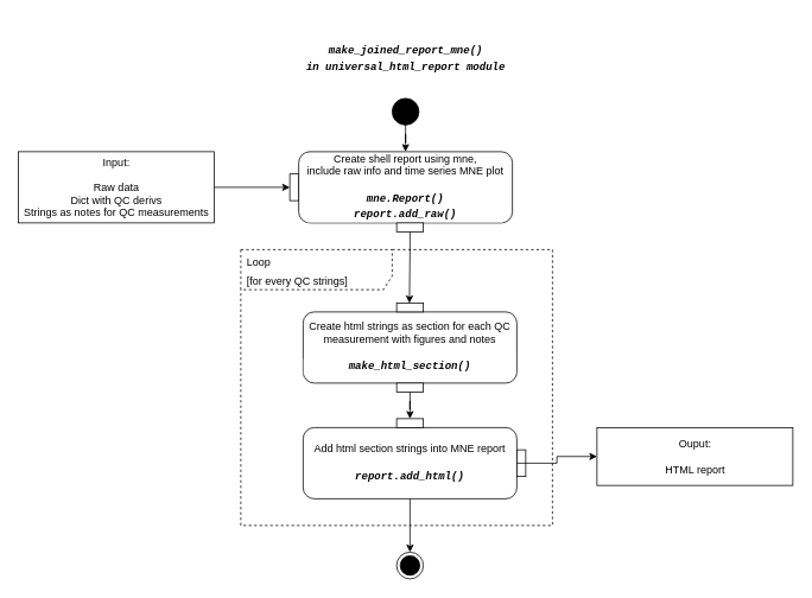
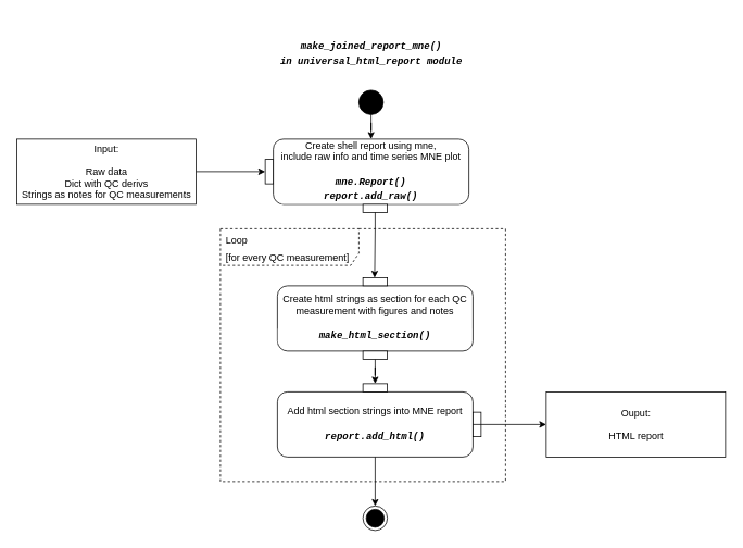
- <mxCell id="23" value="&lt;font style=&quot;font-size: 12px;&quot;&gt;Loop&lt;br&gt;[for every QC strings]&lt;/font&gt;" style="shape=umlFrame;whiteSpace=wrap;html=1;width=170;height=45;boundedLbl=1;verticalAlign=middle;align=left;spacingLeft=5;fontSize=18;fontColor=#000000;dashed=1;" parent="1" vertex="1"><mxGeometry x="270" y="280" width="350" height="310" as="geometry" /></mxCell>
+ <mxCell id="23" value="&lt;font style=&quot;font-size: 12px;&quot;&gt;Loop&lt;br&gt;[for every QC measurement]&lt;/font&gt;" style="shape=umlFrame;whiteSpace=wrap;html=1;width=170;height=45;boundedLbl=1;verticalAlign=middle;align=left;spacingLeft=5;fontSize=18;fontColor=#000000;dashed=1;" parent="1" vertex="1"><mxGeometry x="270" y="280" width="350" height="310" as="geometry" /></mxCell>
- <mxCell id="16" value="Ouput:&lt;br&gt;&lt;br&gt;HTML report" style="html=1;" parent="1" vertex="1"><mxGeometry x="670" y="480" width="220" height="65" as="geometry" /></mxCell>
+ <mxCell id="16" value="Ouput:&lt;br&gt;&lt;br&gt;HTML report" style="html=1;" parent="1" vertex="1"><mxGeometry x="670" y="480" width="220" height="80" as="geometry" /></mxCell>
